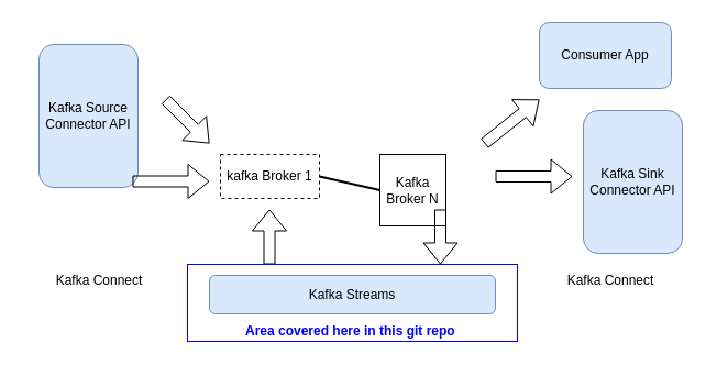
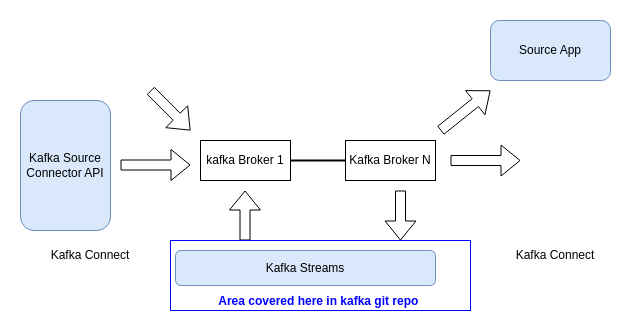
- <mxCell id="6" value="Consumer App" style="rounded=1;whiteSpace=wrap;html=1;fillColor=#dae8fc;strokeColor=#6c8ebf;" vertex="1" parent="2"><mxGeometry x="470" width="120" height="60" as="geometry" /></mxCell>
+ <mxCell id="6" value="Source App" style="rounded=1;whiteSpace=wrap;html=1;fillColor=#dae8fc;strokeColor=#6c8ebf;" vertex="1" parent="2"><mxGeometry x="470" width="120" height="60" as="geometry" /></mxCell>
- <mxCell id="7" value="Kafka Source Connector API" style="rounded=1;whiteSpace=wrap;html=1;fillColor=#dae8fc;strokeColor=#6c8ebf;" vertex="1" parent="2"><mxGeometry x="15" y="20" width="90" height="130" as="geometry" /></mxCell>
+ <mxCell id="7" value="Kafka Source Connector API" style="rounded=1;whiteSpace=wrap;html=1;fillColor=#dae8fc;strokeColor=#6c8ebf;" vertex="1" parent="2"><mxGeometry y="80" width="90" height="130" as="geometry" /></mxCell>
- <mxCell id="3" value="kafka Broker 1" style="whiteSpace=wrap;html=1;align=center;treeFolding=1;treeMoving=1;newEdgeStyle={&quot;edgeStyle&quot;:&quot;elbowEdgeStyle&quot;,&quot;startArrow&quot;:&quot;none&quot;,&quot;endArrow&quot;:&quot;none&quot;};dashed=1;" vertex="1" parent="2"><mxGeometry x="180" y="120" width="90" height="40" as="geometry" /></mxCell>
+ <mxCell id="3" value="kafka Broker 1" style="whiteSpace=wrap;html=1;align=center;treeFolding=1;treeMoving=1;newEdgeStyle={&quot;edgeStyle&quot;:&quot;elbowEdgeStyle&quot;,&quot;startArrow&quot;:&quot;none&quot;,&quot;endArrow&quot;:&quot;none&quot;};" vertex="1" parent="2"><mxGeometry x="180" y="120" width="90" height="40" as="geometry" /></mxCell>
- <mxCell id="8" value="Kafka Sink Connector API" style="rounded=1;whiteSpace=wrap;html=1;fillColor=#dae8fc;strokeColor=#6c8ebf;" vertex="1" parent="2"><mxGeometry x="510" y="80" width="90" height="130" as="geometry" /></mxCell>
- <mxCell id="4" value="Kafka Broker N" style="whiteSpace=wrap;html=1;align=center;treeFolding=1;treeMoving=1;newEdgeStyle={&quot;edgeStyle&quot;:&quot;elbowEdgeStyle&quot;,&quot;startArrow&quot;:&quot;none&quot;,&quot;endArrow&quot;:&quot;none&quot;};" vertex="1" parent="2"><mxGeometry x="325" y="120" width="60" height="65" as="geometry" /></mxCell>
+ <mxCell id="4" value="Kafka Broker N" style="whiteSpace=wrap;html=1;align=center;treeFolding=1;treeMoving=1;newEdgeStyle={&quot;edgeStyle&quot;:&quot;elbowEdgeStyle&quot;,&quot;startArrow&quot;:&quot;none&quot;,&quot;endArrow&quot;:&quot;none&quot;};" vertex="1" parent="2"><mxGeometry x="325" y="120" width="90" height="40" as="geometry" /></mxCell>
- <mxCell id="9" value="Kafka Streams" style="rounded=1;whiteSpace=wrap;html=1;fillColor=#dae8fc;strokeColor=#6c8ebf;" vertex="1" parent="2"><mxGeometry x="170" y="230" width="260" height="35" as="geometry" /></mxCell>
+ <mxCell id="9" value="Kafka Streams" style="rounded=1;whiteSpace=wrap;html=1;fillColor=#dae8fc;strokeColor=#6c8ebf;" vertex="1" parent="2"><mxGeometry x="155" y="230" width="260" height="35" as="geometry" /></mxCell>
- <mxCell id="18" value="&lt;b&gt;&lt;font color=&quot;#0000ff&quot;&gt;Area covered here in this git repo&amp;nbsp;&lt;/font&gt;&lt;/b&gt;" style="rounded=0;whiteSpace=wrap;html=1;fillColor=none;verticalAlign=bottom;strokeColor=#0000FF;" vertex="1" parent="2"><mxGeometry x="150" y="220" width="300" height="70" as="geometry" /></mxCell>
+ <mxCell id="18" value="&lt;b&gt;&lt;font color=&quot;#0000ff&quot;&gt;Area covered here in kafka git repo&amp;nbsp;&lt;/font&gt;&lt;/b&gt;" style="rounded=0;whiteSpace=wrap;html=1;fillColor=none;verticalAlign=bottom;strokeColor=#0000FF;" vertex="1" parent="2"><mxGeometry x="150" y="220" width="300" height="70" as="geometry" /></mxCell>
